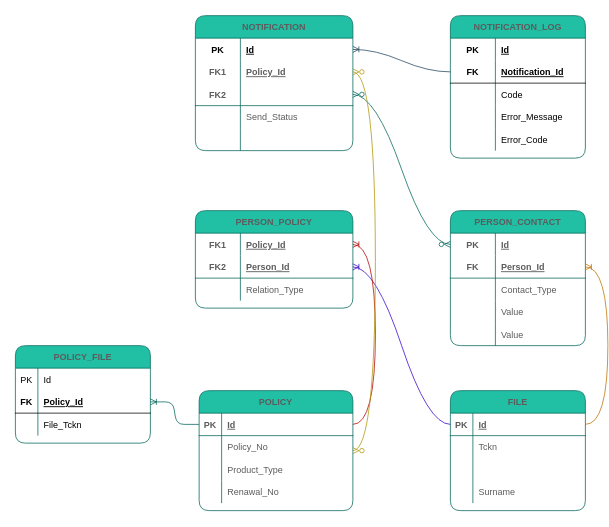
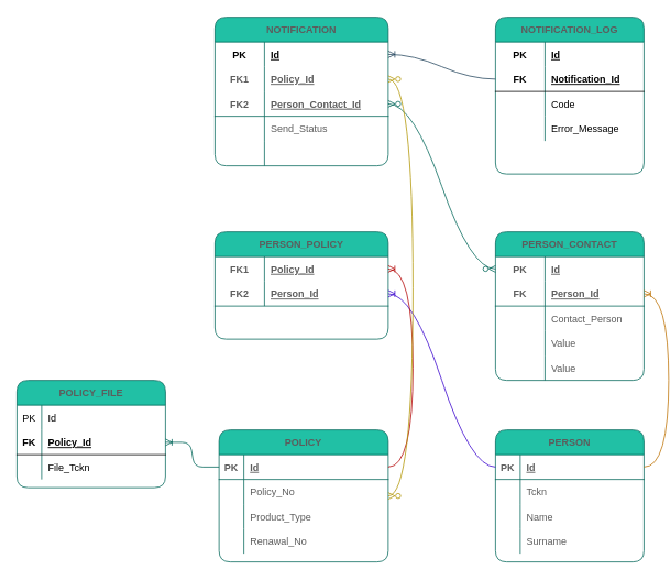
+ <mxCell id="66" value="Person_Contact_Id" style="shape=partialRectangle;connectable=0;fillColor=none;top=0;left=0;bottom=0;right=0;align=left;spacingLeft=6;fontStyle=5;overflow=hidden;strokeColor=#006658;fontColor=#5C5C5C;rounded=1;" vertex="1" parent="64"><mxGeometry x="60" width="150" height="30" as="geometry" /></mxCell>
- <mxCell id="88" value="Error_Code" style="shape=partialRectangle;connectable=0;fillColor=none;top=0;left=0;bottom=0;right=0;align=left;spacingLeft=6;overflow=hidden;rounded=1;" vertex="1" parent="86"><mxGeometry x="60" width="120" height="30" as="geometry" /></mxCell>
- <mxCell id="24" value="Relation_Type" style="shape=partialRectangle;connectable=0;fillColor=none;top=0;left=0;bottom=0;right=0;align=left;spacingLeft=6;overflow=hidden;strokeColor=#006658;fontColor=#5C5C5C;rounded=1;" vertex="1" parent="22"><mxGeometry x="60" width="150" height="30" as="geometry" /></mxCell>
- <mxCell id="47" value="Contact_Type" style="shape=partialRectangle;connectable=0;fillColor=none;top=0;left=0;bottom=0;right=0;align=left;spacingLeft=6;overflow=hidden;strokeColor=#006658;fontColor=#5C5C5C;rounded=1;" vertex="1" parent="45"><mxGeometry x="60" width="120" height="30" as="geometry" /></mxCell>
+ <mxCell id="47" value="Contact_Person" style="shape=partialRectangle;connectable=0;fillColor=none;top=0;left=0;bottom=0;right=0;align=left;spacingLeft=6;overflow=hidden;strokeColor=#006658;fontColor=#5C5C5C;rounded=1;" vertex="1" parent="45"><mxGeometry x="60" width="120" height="30" as="geometry" /></mxCell>
- <mxCell id="25" value="FILE" style="shape=table;startSize=30;container=1;collapsible=1;childLayout=tableLayout;fixedRows=1;rowLines=0;fontStyle=1;align=center;resizeLast=1;fillColor=#21C0A5;strokeColor=#006658;fontColor=#5C5C5C;rounded=1;" vertex="1" parent="1"><mxGeometry x="600" y="520" width="180" height="160" as="geometry" /></mxCell>
+ <mxCell id="25" value="PERSON" style="shape=table;startSize=30;container=1;collapsible=1;childLayout=tableLayout;fixedRows=1;rowLines=0;fontStyle=1;align=center;resizeLast=1;fillColor=#21C0A5;strokeColor=#006658;fontColor=#5C5C5C;rounded=1;" vertex="1" parent="1"><mxGeometry x="600" y="520" width="180" height="160" as="geometry" /></mxCell>
+ <mxCell id="34" value="Name" style="shape=partialRectangle;connectable=0;fillColor=none;top=0;left=0;bottom=0;right=0;align=left;spacingLeft=6;overflow=hidden;strokeColor=#006658;fontColor=#5C5C5C;rounded=1;" vertex="1" parent="32"><mxGeometry x="30" width="150" height="30" as="geometry" /></mxCell>
